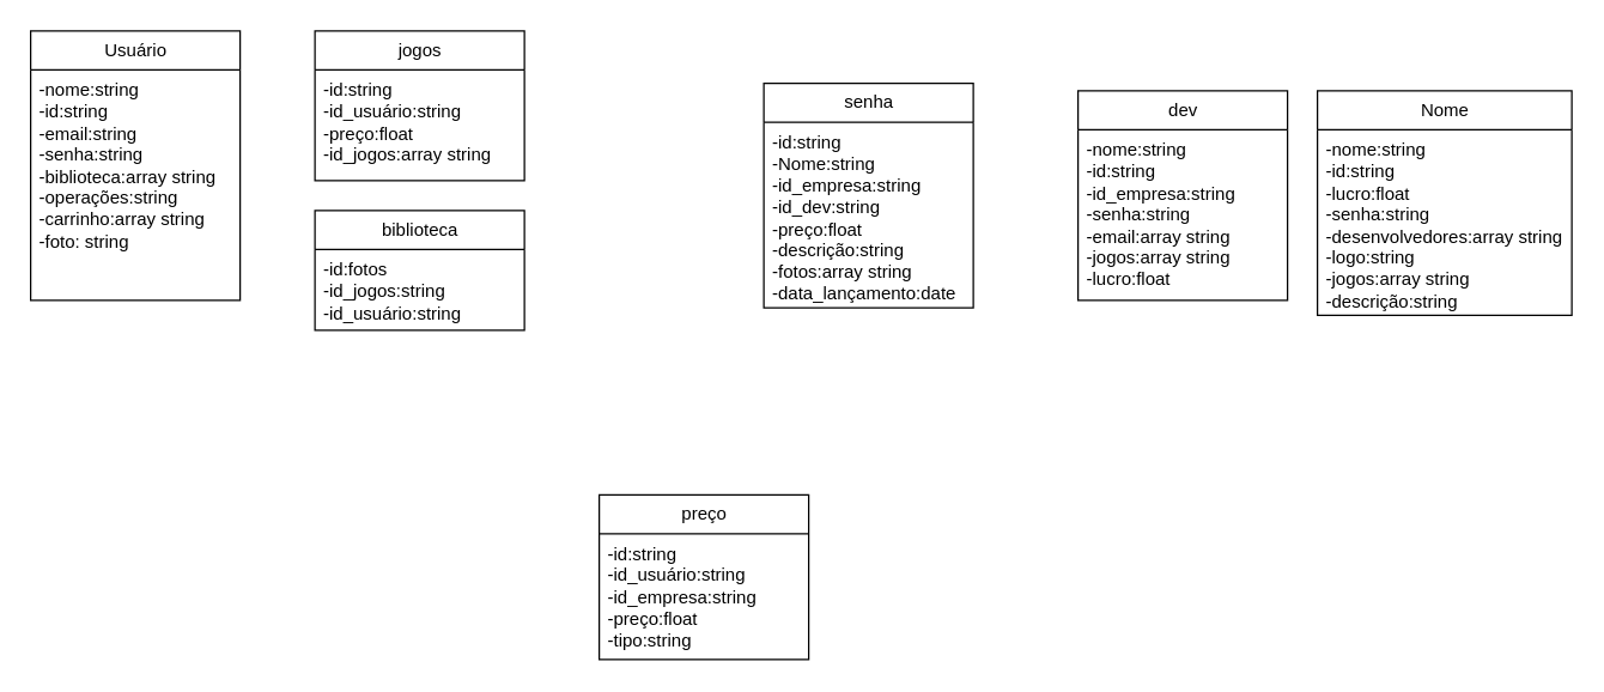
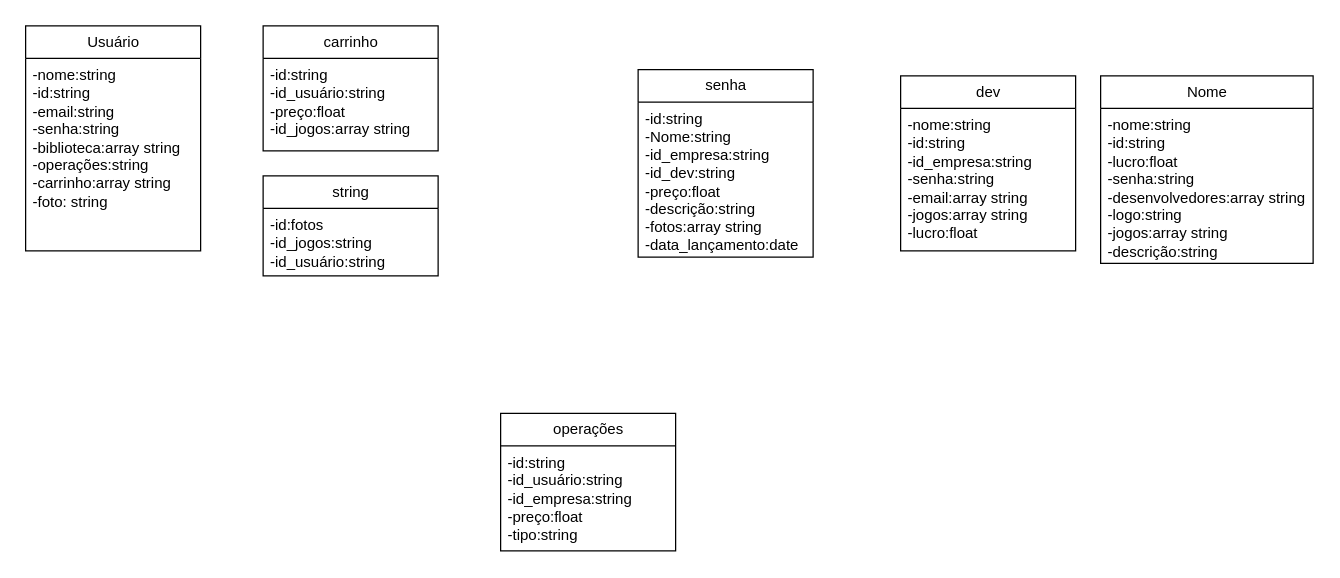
- <mxCell id="10" value="jogos" style="swimlane;fontStyle=0;childLayout=stackLayout;horizontal=1;startSize=26;fillColor=none;horizontalStack=0;resizeParent=1;resizeParentMax=0;resizeLast=0;collapsible=1;marginBottom=0;html=1;" vertex="1" parent="1"><mxGeometry x="210" y="20" width="140" height="100" as="geometry" /></mxCell>
+ <mxCell id="10" value="carrinho" style="swimlane;fontStyle=0;childLayout=stackLayout;horizontal=1;startSize=26;fillColor=none;horizontalStack=0;resizeParent=1;resizeParentMax=0;resizeLast=0;collapsible=1;marginBottom=0;html=1;" vertex="1" parent="1"><mxGeometry x="210" y="20" width="140" height="100" as="geometry" /></mxCell>
- <mxCell id="14" value="biblioteca" style="swimlane;fontStyle=0;childLayout=stackLayout;horizontal=1;startSize=26;fillColor=none;horizontalStack=0;resizeParent=1;resizeParentMax=0;resizeLast=0;collapsible=1;marginBottom=0;html=1;" vertex="1" parent="1"><mxGeometry x="210" y="140" width="140" height="80" as="geometry" /></mxCell>
+ <mxCell id="14" value="string" style="swimlane;fontStyle=0;childLayout=stackLayout;horizontal=1;startSize=26;fillColor=none;horizontalStack=0;resizeParent=1;resizeParentMax=0;resizeLast=0;collapsible=1;marginBottom=0;html=1;" vertex="1" parent="1"><mxGeometry x="210" y="140" width="140" height="80" as="geometry" /></mxCell>
- <mxCell id="8" value="preço" style="swimlane;fontStyle=0;childLayout=stackLayout;horizontal=1;startSize=26;fillColor=none;horizontalStack=0;resizeParent=1;resizeParentMax=0;resizeLast=0;collapsible=1;marginBottom=0;html=1;" vertex="1" parent="1"><mxGeometry x="400" y="330" width="140" height="110" as="geometry" /></mxCell>
+ <mxCell id="8" value="operações" style="swimlane;fontStyle=0;childLayout=stackLayout;horizontal=1;startSize=26;fillColor=none;horizontalStack=0;resizeParent=1;resizeParentMax=0;resizeLast=0;collapsible=1;marginBottom=0;html=1;" vertex="1" parent="1"><mxGeometry x="400" y="330" width="140" height="110" as="geometry" /></mxCell>
